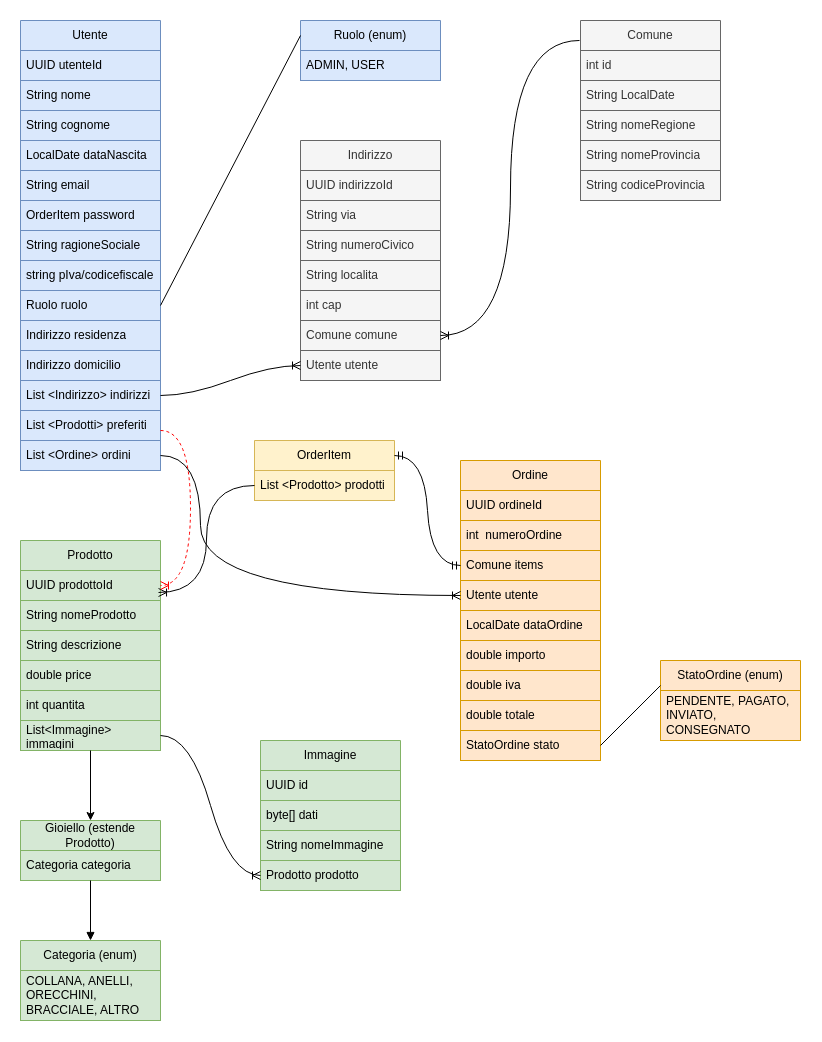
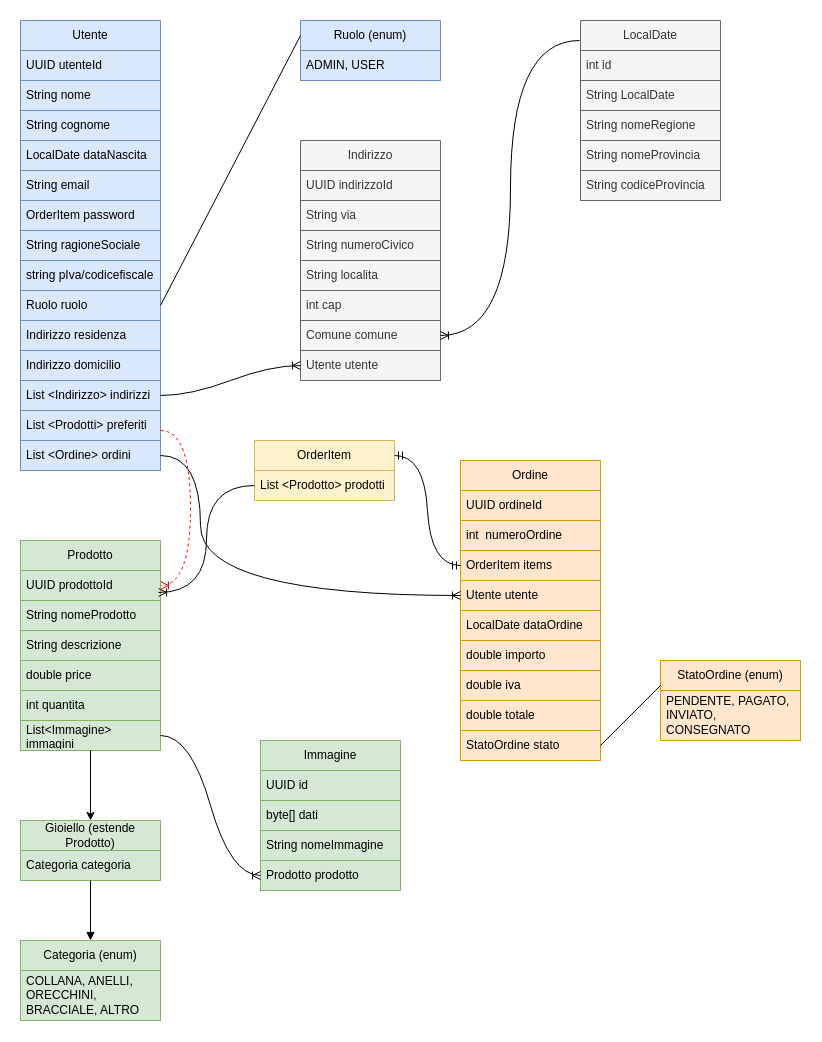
- <mxCell id="28" value="Comune" style="swimlane;fontStyle=0;childLayout=stackLayout;horizontal=1;startSize=30;horizontalStack=0;resizeParent=1;resizeParentMax=0;resizeLast=0;collapsible=1;marginBottom=0;whiteSpace=wrap;html=1;fillColor=#f5f5f5;fontColor=#333333;strokeColor=#666666;" parent="1" vertex="1"><mxGeometry x="580" y="20" width="140" height="180" as="geometry" /></mxCell>
+ <mxCell id="28" value="LocalDate" style="swimlane;fontStyle=0;childLayout=stackLayout;horizontal=1;startSize=30;horizontalStack=0;resizeParent=1;resizeParentMax=0;resizeLast=0;collapsible=1;marginBottom=0;whiteSpace=wrap;html=1;fillColor=#f5f5f5;fontColor=#333333;strokeColor=#666666;" parent="1" vertex="1"><mxGeometry x="580" y="20" width="140" height="180" as="geometry" /></mxCell>
- <mxCell id="52" value="Comune items" style="text;strokeColor=#d79b00;fillColor=#ffe6cc;align=left;verticalAlign=middle;spacingLeft=4;spacingRight=4;overflow=hidden;points=[[0,0.5],[1,0.5]];portConstraint=eastwest;rotatable=0;whiteSpace=wrap;html=1;" parent="49" vertex="1"><mxGeometry y="90" width="140" height="30" as="geometry" /></mxCell>
+ <mxCell id="52" value="OrderItem items" style="text;strokeColor=#d79b00;fillColor=#ffe6cc;align=left;verticalAlign=middle;spacingLeft=4;spacingRight=4;overflow=hidden;points=[[0,0.5],[1,0.5]];portConstraint=eastwest;rotatable=0;whiteSpace=wrap;html=1;" parent="49" vertex="1"><mxGeometry y="90" width="140" height="30" as="geometry" /></mxCell>
